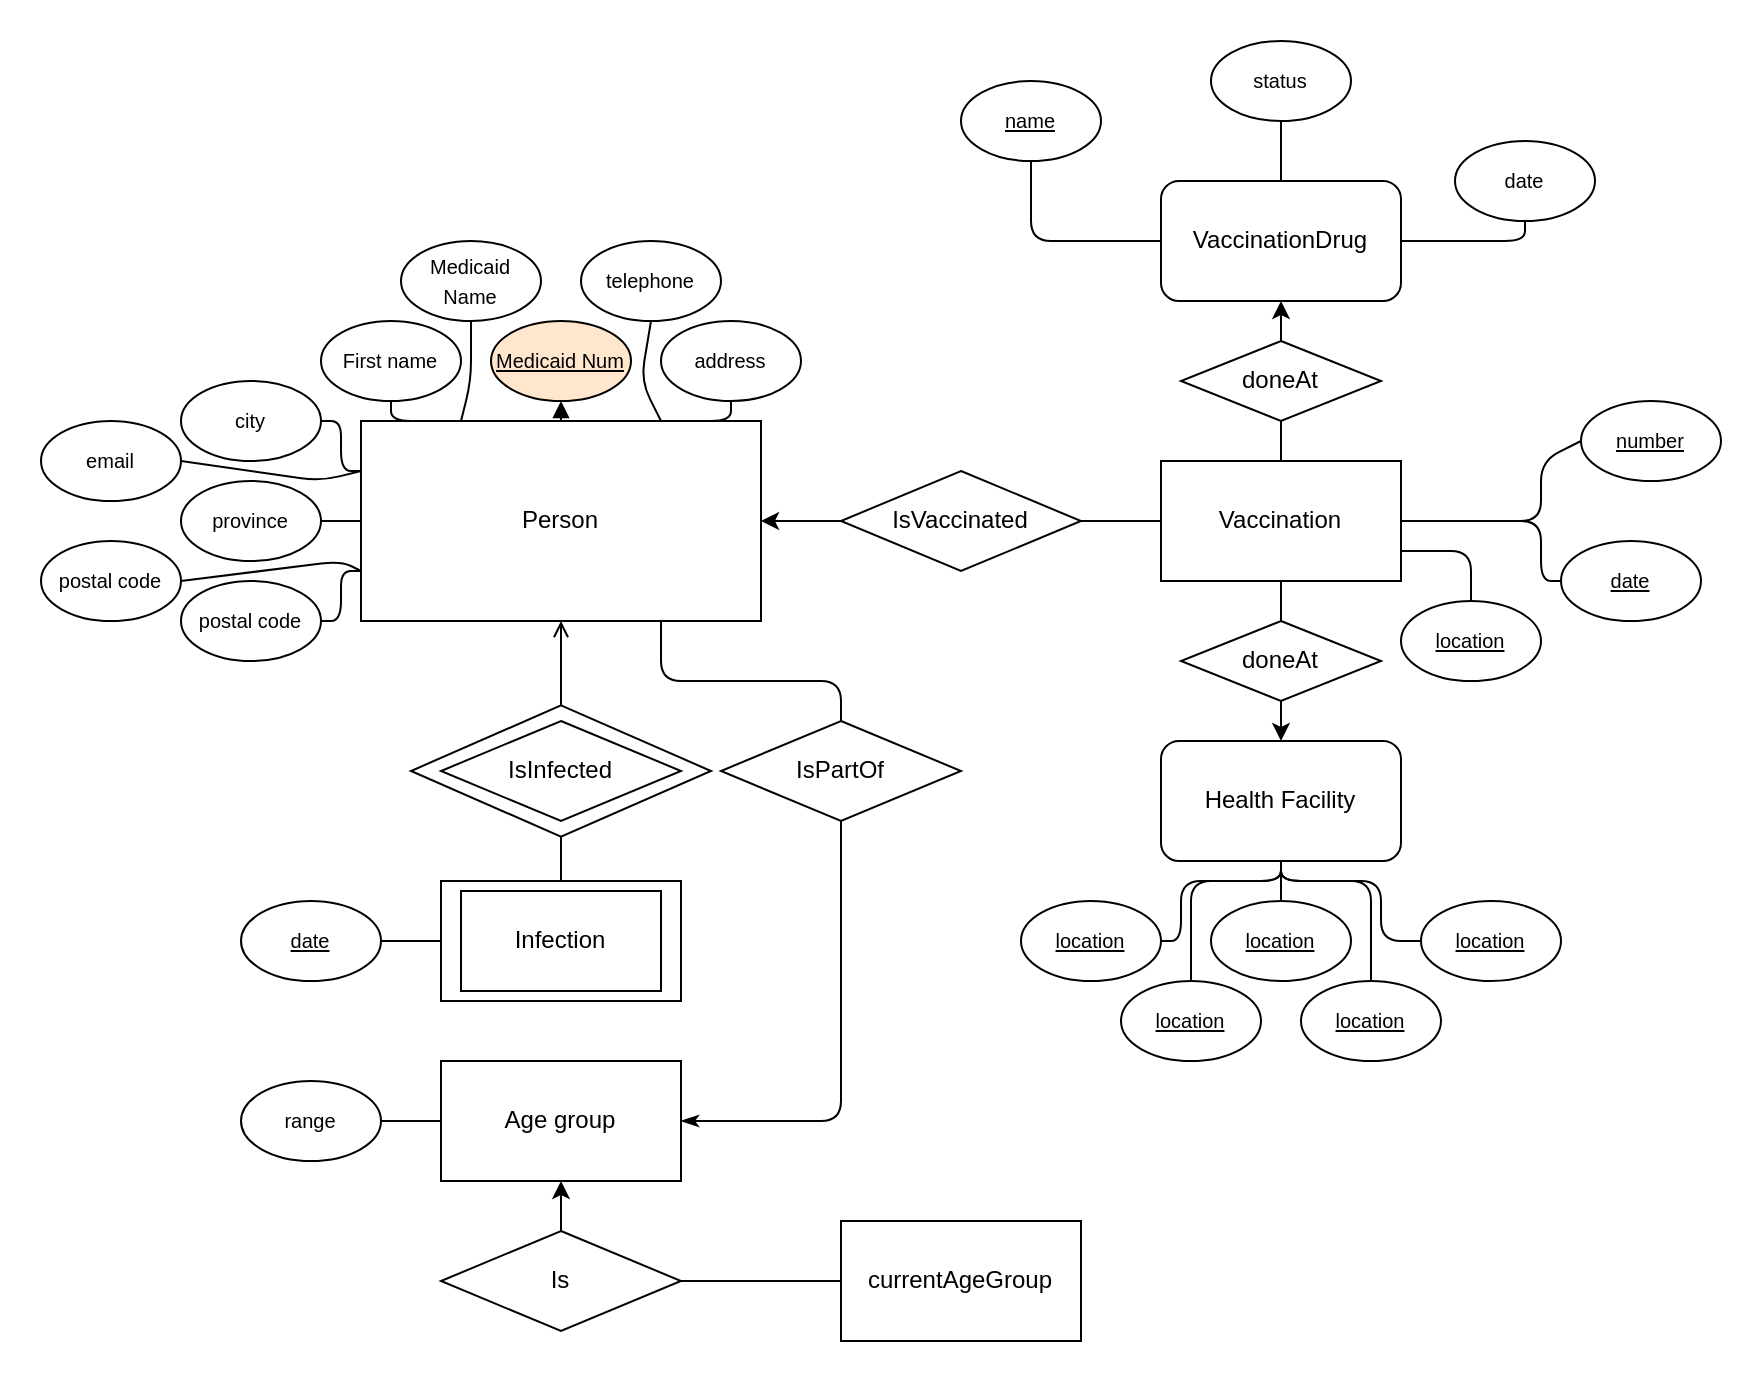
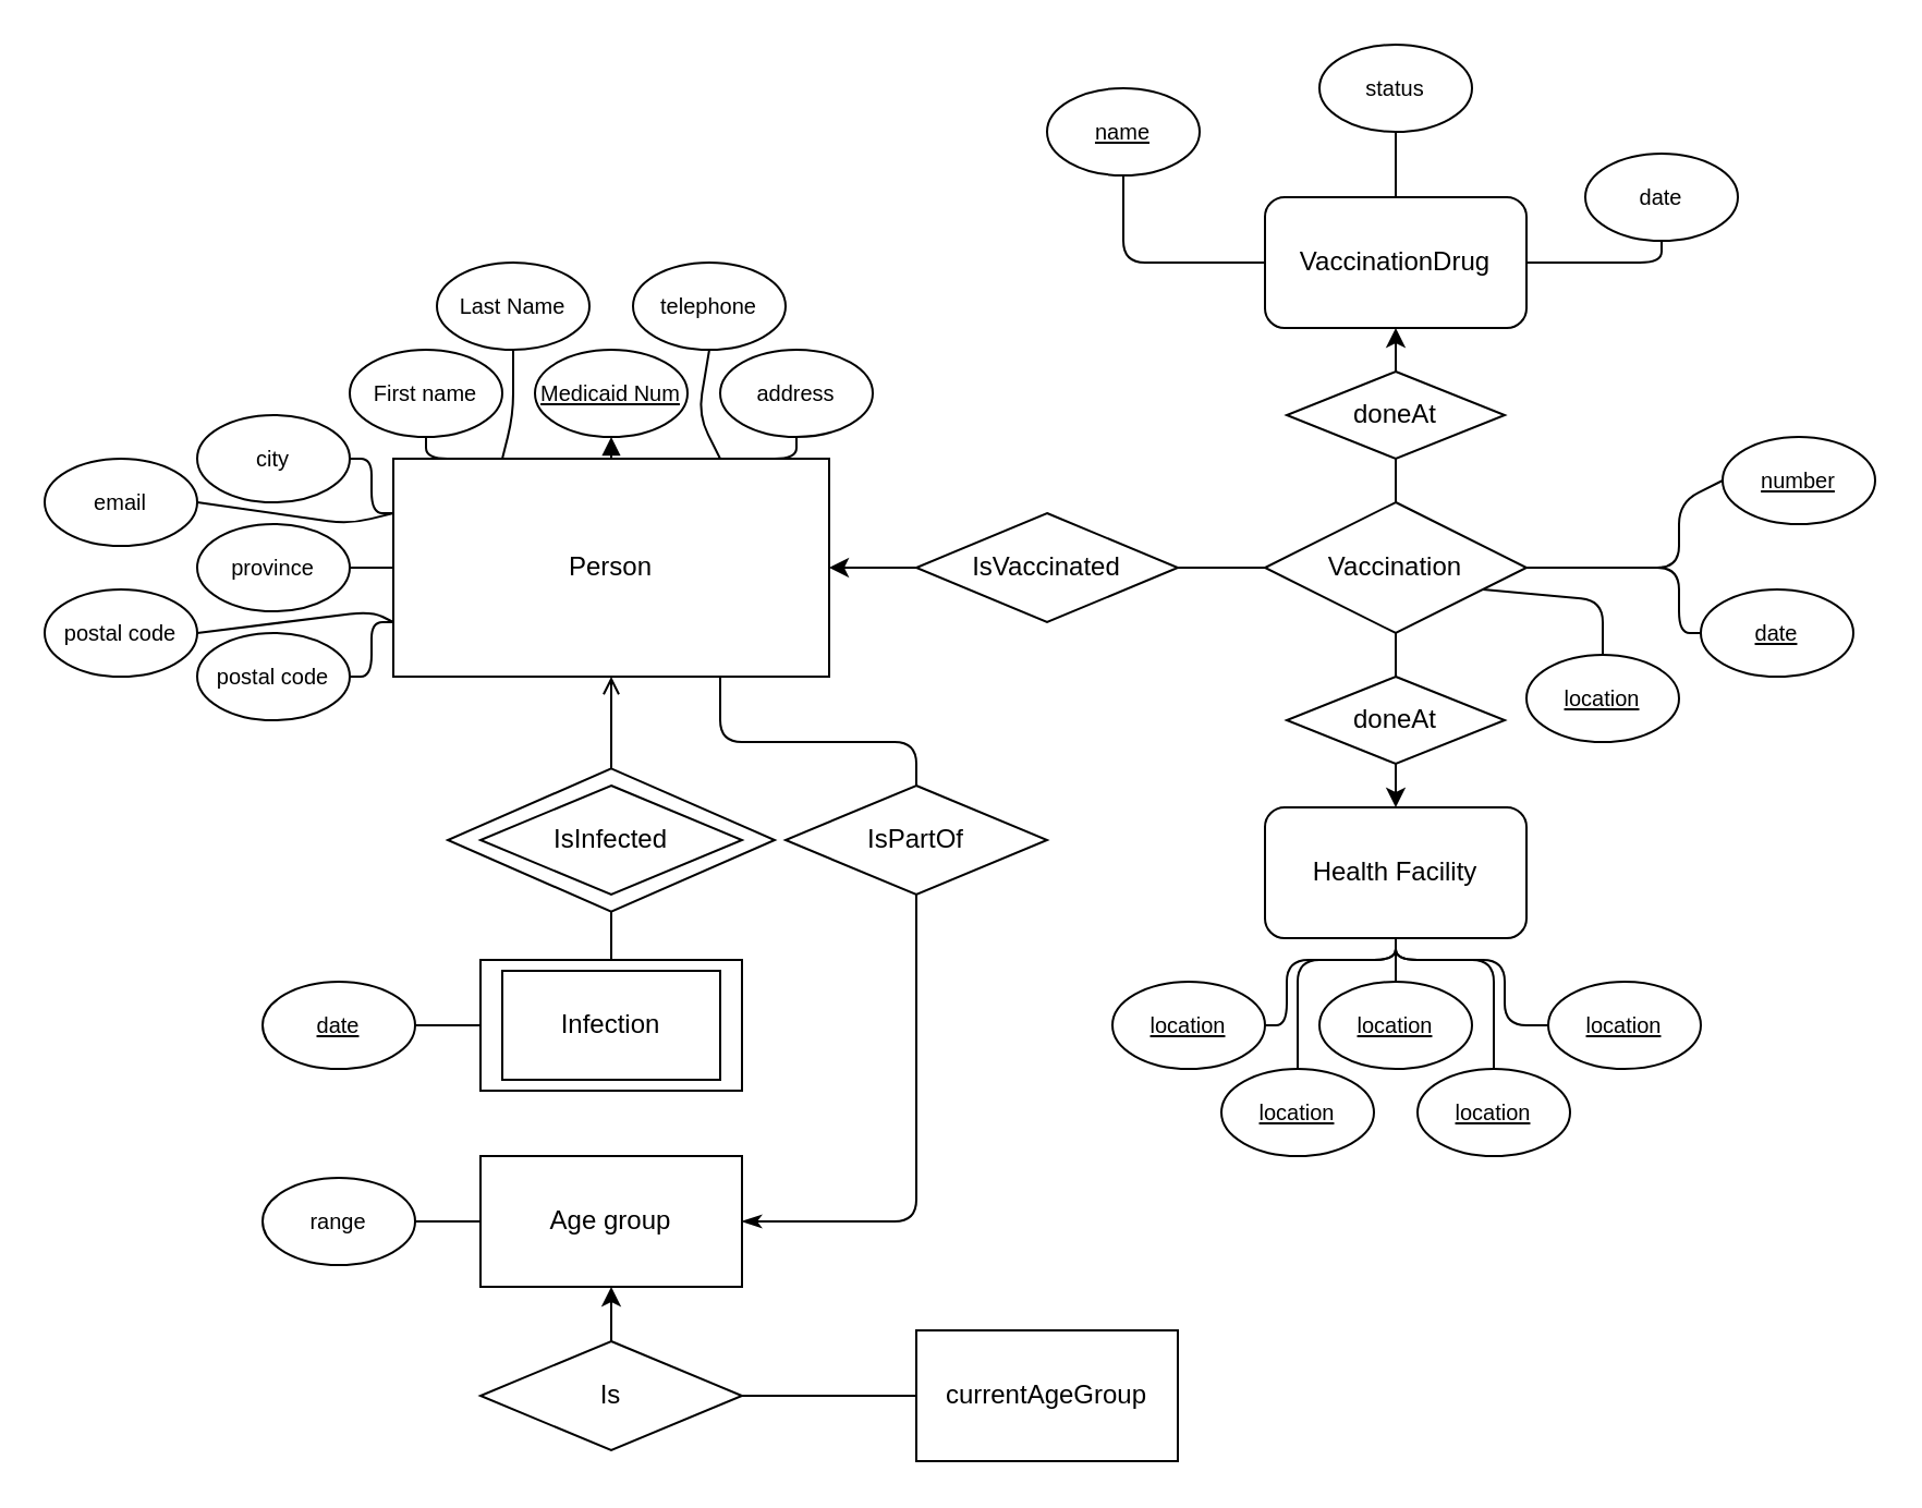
- <mxCell id="9" value="&lt;font style=&quot;font-size: 10px&quot;&gt;Medicaid Name&lt;/font&gt;" style="ellipse;whiteSpace=wrap;html=1;" parent="1" vertex="1"><mxGeometry x="200" y="120" width="70" height="40" as="geometry" /></mxCell>
+ <mxCell id="9" value="&lt;font style=&quot;font-size: 10px&quot;&gt;Last Name&lt;/font&gt;" style="ellipse;whiteSpace=wrap;html=1;" parent="1" vertex="1"><mxGeometry x="200" y="120" width="70" height="40" as="geometry" /></mxCell>
- <mxCell id="10" value="&lt;font style=&quot;font-size: 10px&quot;&gt;&lt;u&gt;Medicaid Num&lt;/u&gt;&lt;/font&gt;" style="ellipse;whiteSpace=wrap;html=1;fillColor=#ffe6cc;" parent="1" vertex="1"><mxGeometry x="245" y="160" width="70" height="40" as="geometry" /></mxCell>
+ <mxCell id="10" value="&lt;font style=&quot;font-size: 10px&quot;&gt;&lt;u&gt;Medicaid Num&lt;/u&gt;&lt;/font&gt;" style="ellipse;whiteSpace=wrap;html=1;" parent="1" vertex="1"><mxGeometry x="245" y="160" width="70" height="40" as="geometry" /></mxCell>
- <mxCell id="5" value="Vaccination" style="rounded=0;whiteSpace=wrap;html=1;" parent="1" vertex="1"><mxGeometry x="580" y="230" width="120" height="60" as="geometry" /></mxCell>
+ <mxCell id="5" value="Vaccination" style="rhombus;whiteSpace=wrap;html=1;" parent="1" vertex="1"><mxGeometry x="580" y="230" width="120" height="60" as="geometry" /></mxCell>
